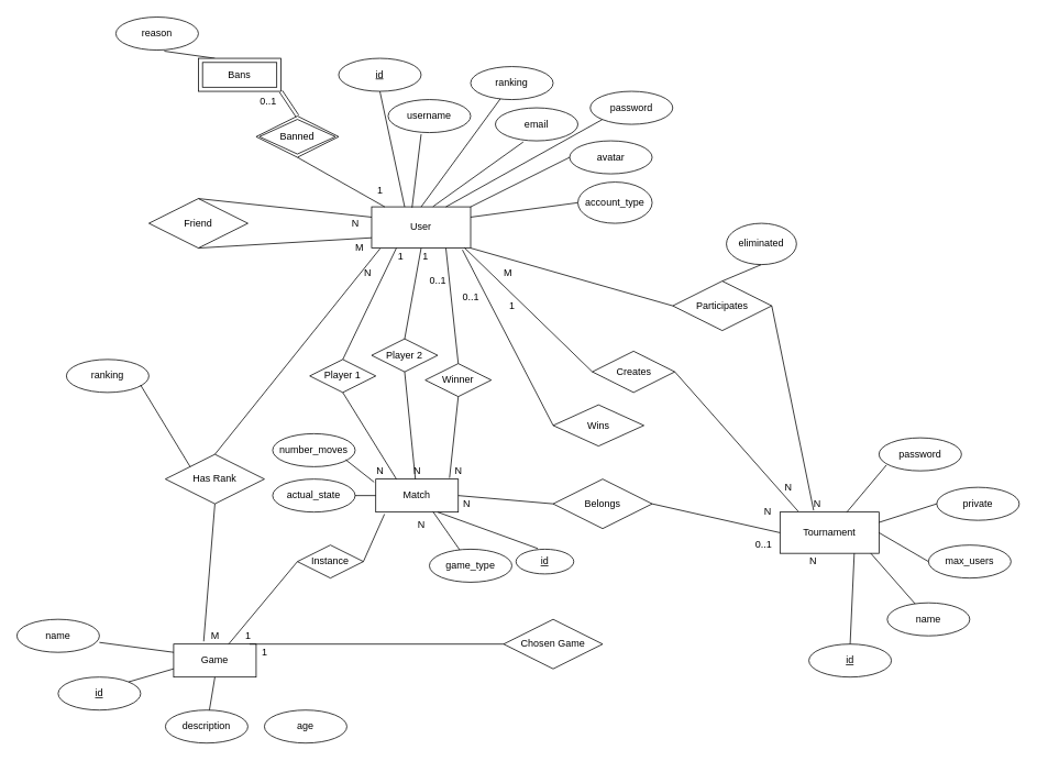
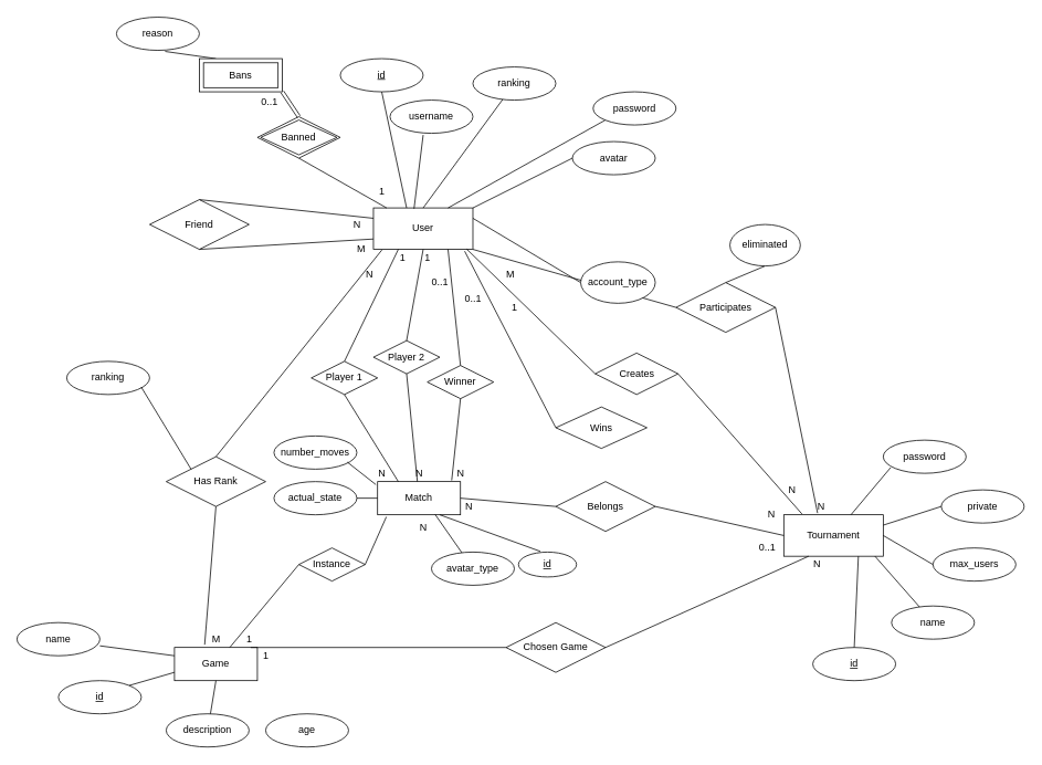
- <mxCell id="7" value="email" style="ellipse;whiteSpace=wrap;html=1;align=center;" parent="1" vertex="1"><mxGeometry x="600" y="130" width="100" height="40" as="geometry" /></mxCell>
- <mxCell id="10" value="" style="endArrow=none;html=1;entryX=0.338;entryY=1.034;entryDx=0;entryDy=0;entryPerimeter=0;exitX=0.62;exitY=-0.007;exitDx=0;exitDy=0;exitPerimeter=0;" parent="1" source="2" target="7" edge="1"><mxGeometry width="50" height="50" relative="1" as="geometry"><mxPoint x="520" y="390" as="sourcePoint" /><mxPoint x="570" y="340" as="targetPoint" /></mxGeometry></mxCell>
- <mxCell id="108" value="account_type" style="ellipse;whiteSpace=wrap;html=1;" vertex="1" parent="1"><mxGeometry x="700" y="220" width="90" height="50" as="geometry" /></mxCell>
+ <mxCell id="108" value="account_type" style="ellipse;whiteSpace=wrap;html=1;" vertex="1" parent="1"><mxGeometry x="700" y="315" width="90" height="50" as="geometry" /></mxCell>
- <mxCell id="24" value="game_type" style="ellipse;whiteSpace=wrap;html=1;align=center;" parent="1" vertex="1"><mxGeometry x="520" y="665" width="100" height="40" as="geometry" /></mxCell>
+ <mxCell id="24" value="avatar_type" style="ellipse;whiteSpace=wrap;html=1;align=center;" parent="1" vertex="1"><mxGeometry x="520" y="665" width="100" height="40" as="geometry" /></mxCell>
+ <mxCell id="68" value="" style="endArrow=none;html=1;entryX=0.25;entryY=1;entryDx=0;entryDy=0;exitX=1;exitY=0.5;exitDx=0;exitDy=0;" parent="1" source="66" target="48" edge="1"><mxGeometry width="50" height="50" relative="1" as="geometry"><mxPoint x="900" y="770" as="sourcePoint" /><mxPoint x="950" y="720" as="targetPoint" /></mxGeometry></mxCell>
